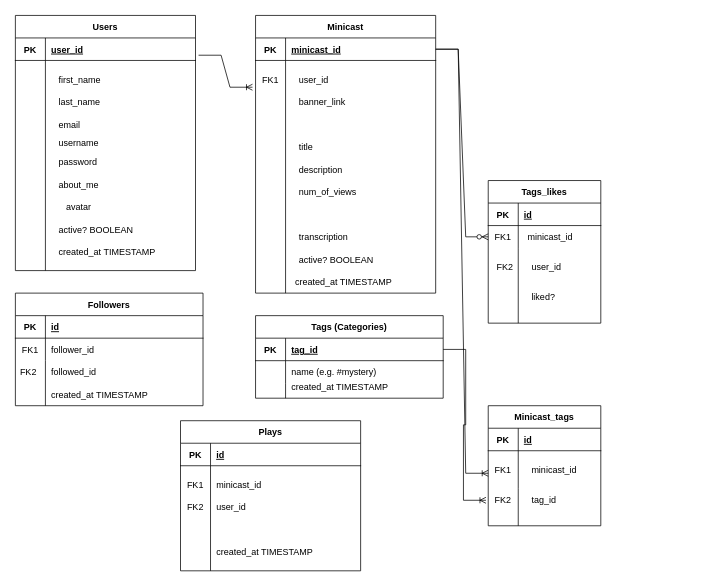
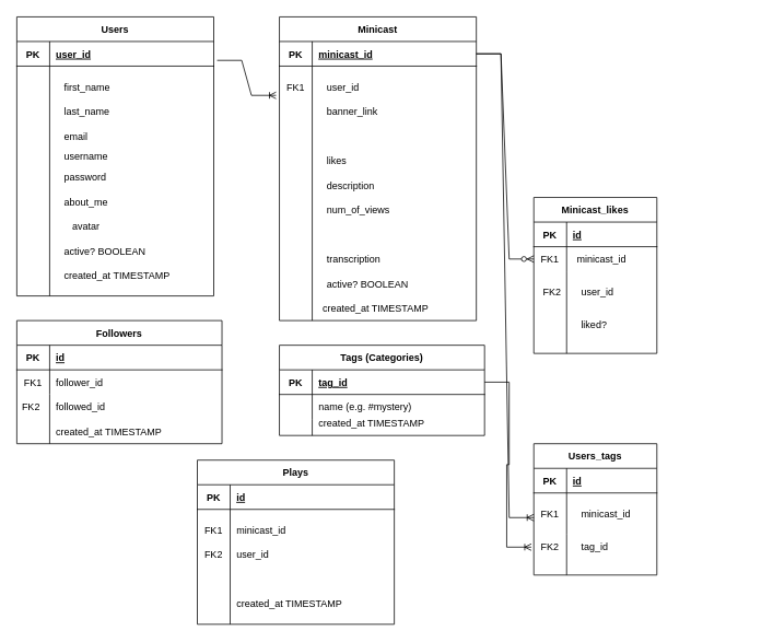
- <mxCell id="86" value="title" style="shape=partialRectangle;overflow=hidden;connectable=0;fillColor=none;top=0;left=0;bottom=0;right=0;align=left;spacingLeft=6;" parent="1" vertex="1"><mxGeometry x="390" y="180" width="220" height="30" as="geometry" /></mxCell>
+ <mxCell id="86" value="likes" style="shape=partialRectangle;overflow=hidden;connectable=0;fillColor=none;top=0;left=0;bottom=0;right=0;align=left;spacingLeft=6;" parent="1" vertex="1"><mxGeometry x="390" y="180" width="220" height="30" as="geometry" /></mxCell>
- <mxCell id="41" value="Tags_likes" style="shape=table;startSize=30;container=1;collapsible=1;childLayout=tableLayout;fixedRows=1;rowLines=0;fontStyle=1;align=center;resizeLast=1;" parent="1" vertex="1"><mxGeometry x="650" y="240" width="150" height="190" as="geometry" /></mxCell>
+ <mxCell id="41" value="Minicast_likes" style="shape=table;startSize=30;container=1;collapsible=1;childLayout=tableLayout;fixedRows=1;rowLines=0;fontStyle=1;align=center;resizeLast=1;" parent="1" vertex="1"><mxGeometry x="650" y="240" width="150" height="190" as="geometry" /></mxCell>
- <mxCell id="66" value="Minicast_tags" style="shape=table;startSize=30;container=1;collapsible=1;childLayout=tableLayout;fixedRows=1;rowLines=0;fontStyle=1;align=center;resizeLast=1;" parent="1" vertex="1"><mxGeometry x="650" y="540" width="150" height="160" as="geometry" /></mxCell>
+ <mxCell id="66" value="Users_tags" style="shape=table;startSize=30;container=1;collapsible=1;childLayout=tableLayout;fixedRows=1;rowLines=0;fontStyle=1;align=center;resizeLast=1;" parent="1" vertex="1"><mxGeometry x="650" y="540" width="150" height="160" as="geometry" /></mxCell>
